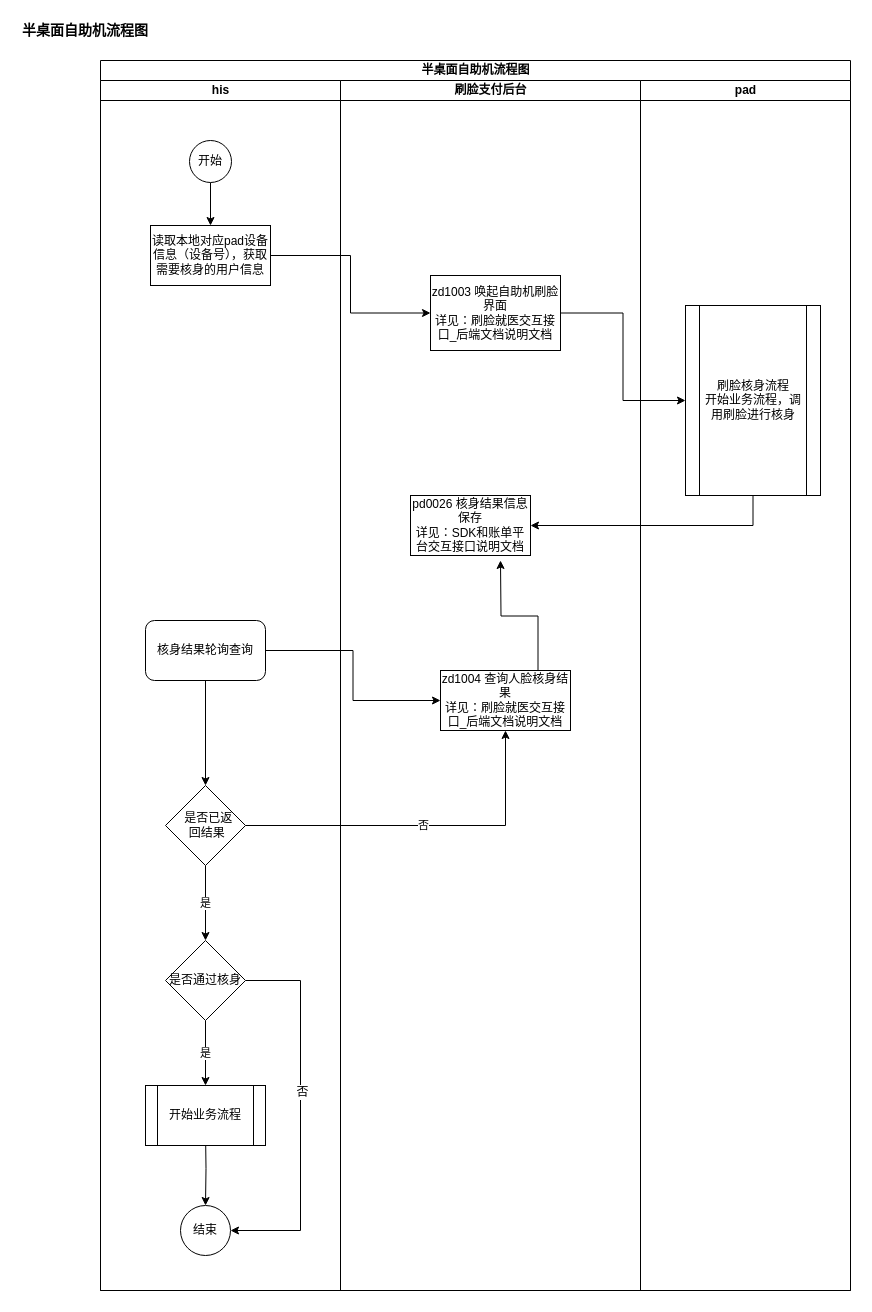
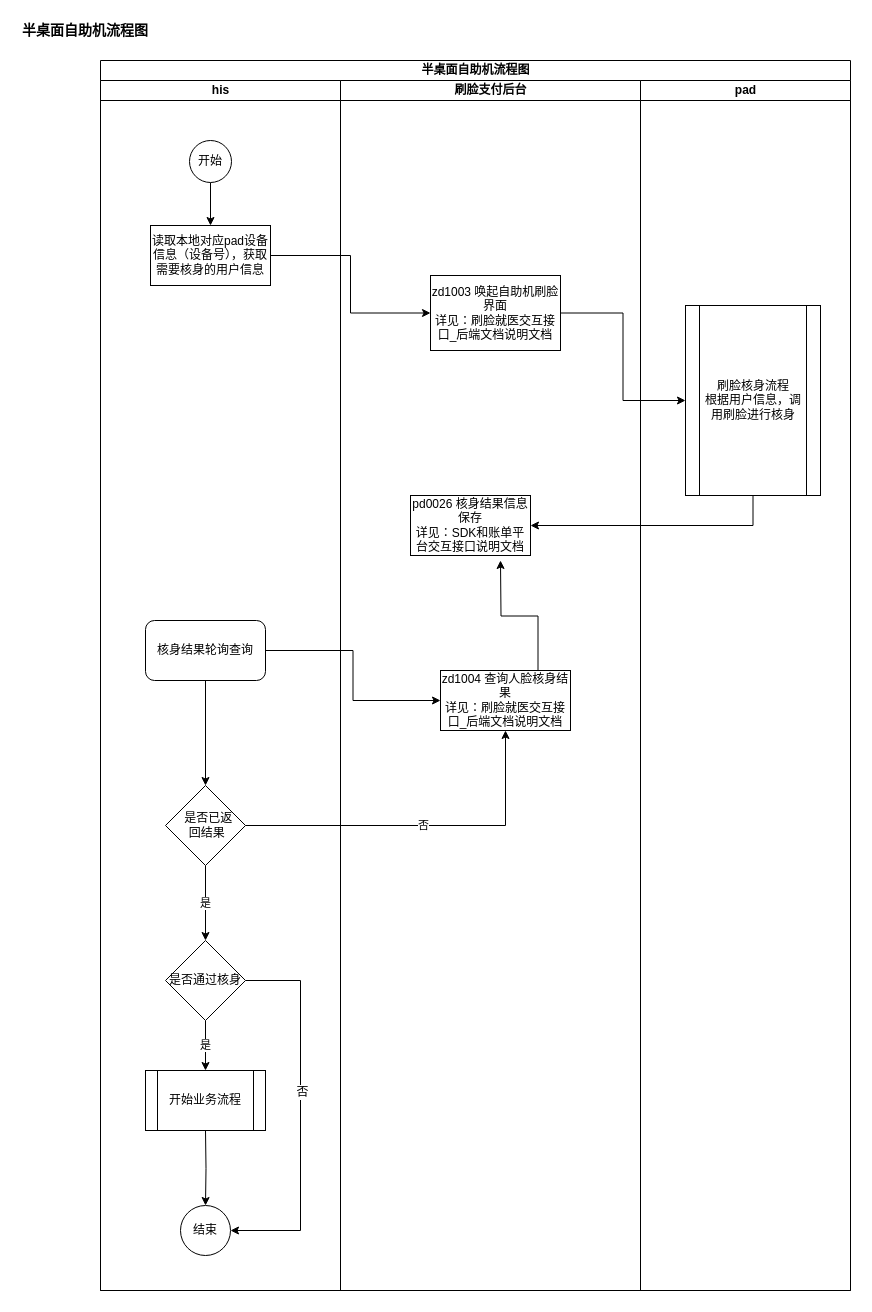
- <mxCell id="23" value="刷脸核身流程&lt;br&gt;开始业务流程，调用刷脸进行核身" style="shape=process;whiteSpace=wrap;html=1;backgroundOutline=1;" parent="22" vertex="1"><mxGeometry x="45" y="225" width="135" height="190" as="geometry" /></mxCell>
+ <mxCell id="23" value="刷脸核身流程&lt;br&gt;根据用户信息，调用刷脸进行核身" style="shape=process;whiteSpace=wrap;html=1;backgroundOutline=1;" parent="22" vertex="1"><mxGeometry x="45" y="225" width="135" height="190" as="geometry" /></mxCell>
- <mxCell id="13" value="开始业务流程" style="shape=process;whiteSpace=wrap;html=1;backgroundOutline=1;" parent="3" vertex="1"><mxGeometry x="45" y="1005" width="120" height="60" as="geometry" /></mxCell>
+ <mxCell id="13" value="开始业务流程" style="shape=process;whiteSpace=wrap;html=1;backgroundOutline=1;" parent="3" vertex="1"><mxGeometry x="45" y="990" width="120" height="60" as="geometry" /></mxCell>
